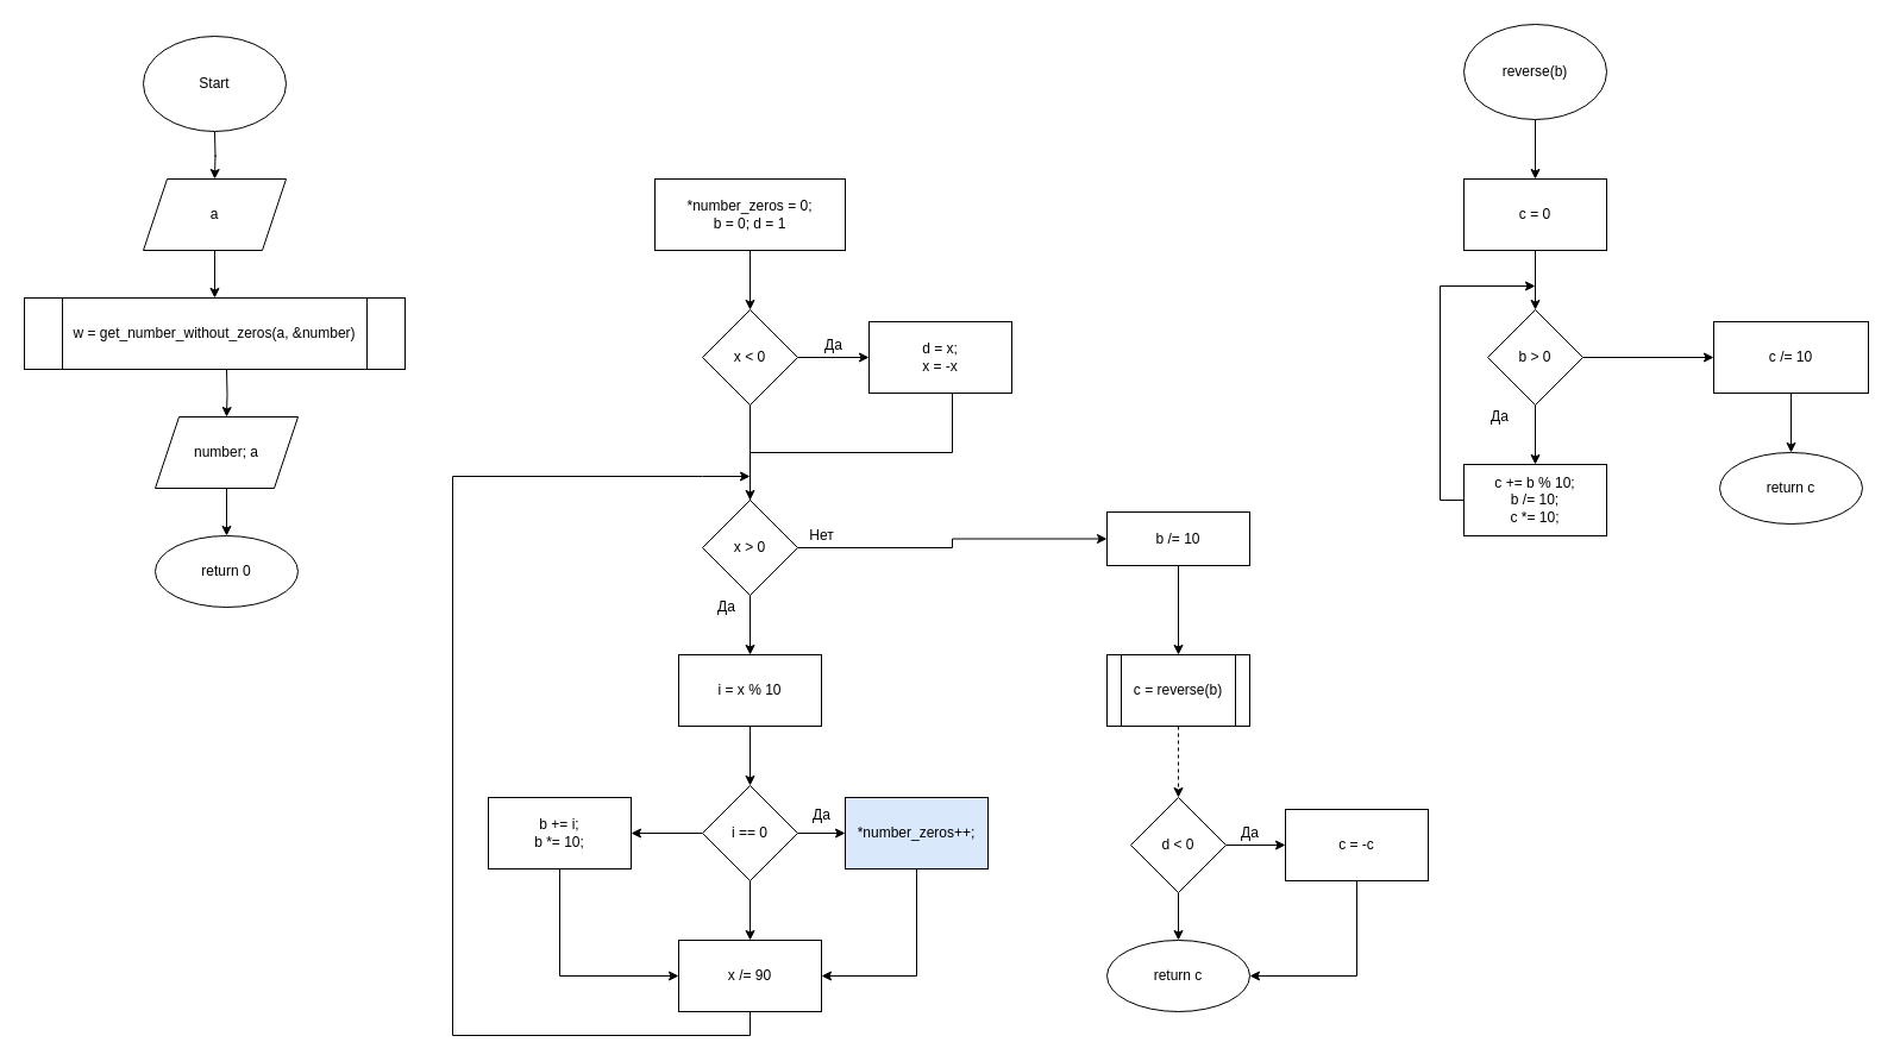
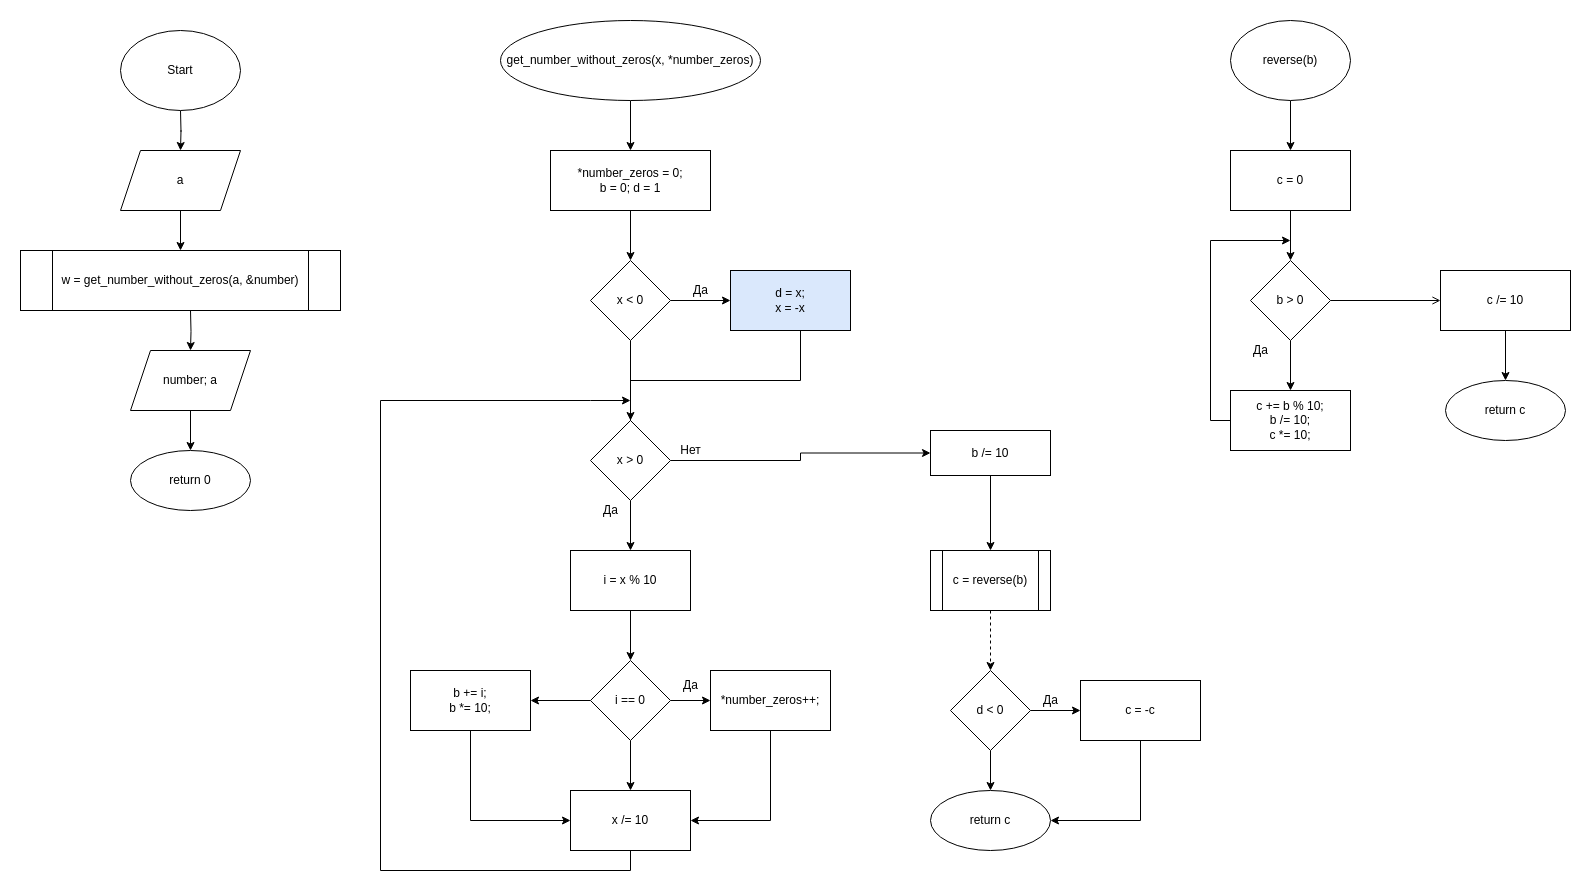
+ <mxCell id="10" value="get_number_without_zeros(x, *number_zeros)" style="ellipse;whiteSpace=wrap;html=1;" vertex="1" parent="1"><mxGeometry x="500" width="260" height="80" as="geometry" y="20" /></mxCell>
+ <mxCell id="9" value="" style="edgeStyle=orthogonalEdgeStyle;rounded=0;orthogonalLoop=1;jettySize=auto;html=1;" edge="1" parent="1" source="10" target="12"><mxGeometry relative="1" as="geometry" /></mxCell>
- <mxCell id="17" value="d = x;&lt;br&gt;x = -x" style="whiteSpace=wrap;html=1;" vertex="1" parent="1"><mxGeometry x="730" y="270" width="120" height="60" as="geometry" /></mxCell>
+ <mxCell id="17" value="d = x;&lt;br&gt;x = -x" style="whiteSpace=wrap;html=1;fillColor=#dae8fc;" vertex="1" parent="1"><mxGeometry x="730" y="270" width="120" height="60" as="geometry" /></mxCell>
- <mxCell id="49" value="" style="edgeStyle=orthogonalEdgeStyle;rounded=0;orthogonalLoop=1;jettySize=auto;html=1;" edge="1" parent="1" source="51" target="55"><mxGeometry relative="1" as="geometry" /></mxCell>
+ <mxCell id="49" value="" style="edgeStyle=orthogonalEdgeStyle;rounded=0;orthogonalLoop=1;jettySize=auto;html=1;endArrow=open;" edge="1" parent="1" source="51" target="55"><mxGeometry relative="1" as="geometry" /></mxCell>
- <mxCell id="28" value="*number_zeros++;" style="whiteSpace=wrap;html=1;fillColor=#dae8fc;" vertex="1" parent="1"><mxGeometry x="710" y="670" width="120" height="60" as="geometry" /></mxCell>
+ <mxCell id="28" value="*number_zeros++;" style="whiteSpace=wrap;html=1;" vertex="1" parent="1"><mxGeometry x="710" y="670" width="120" height="60" as="geometry" /></mxCell>
- <mxCell id="32" value="x /= 90" style="whiteSpace=wrap;html=1;" vertex="1" parent="1"><mxGeometry x="570" y="790" width="120" height="60" as="geometry" /></mxCell>
+ <mxCell id="32" value="x /= 10" style="whiteSpace=wrap;html=1;" vertex="1" parent="1"><mxGeometry x="570" y="790" width="120" height="60" as="geometry" /></mxCell>
